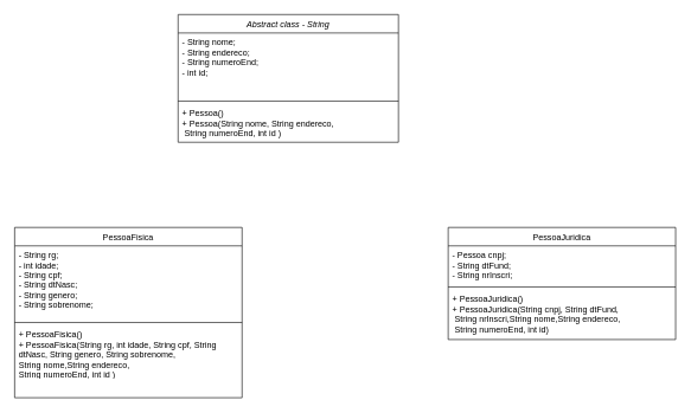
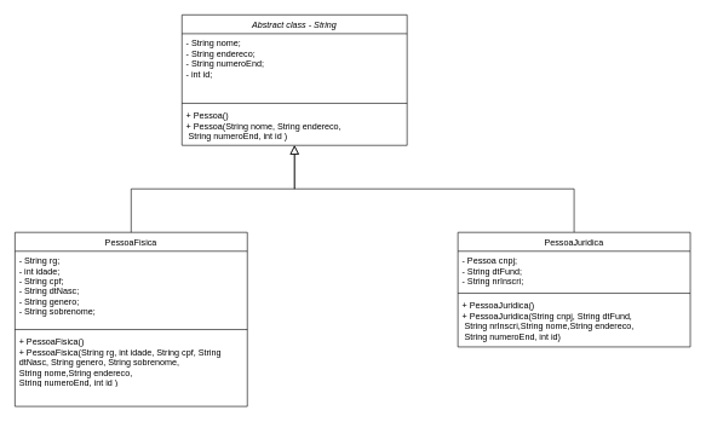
+ <mxCell id="10" value="" style="endArrow=block;endSize=10;endFill=0;shadow=0;strokeWidth=1;rounded=0;edgeStyle=elbowEdgeStyle;elbow=vertical;" edge="1" parent="1" source="6" target="2"><mxGeometry width="160" relative="1" as="geometry"><mxPoint x="280" y="163" as="sourcePoint" /><mxPoint x="280" y="163" as="targetPoint" /></mxGeometry></mxCell>
+ <mxCell id="11" value="" style="endArrow=block;endSize=10;endFill=0;shadow=0;strokeWidth=1;rounded=0;edgeStyle=elbowEdgeStyle;elbow=vertical;" edge="1" parent="1" source="12" target="2"><mxGeometry width="160" relative="1" as="geometry"><mxPoint x="680" y="320" as="sourcePoint" /><mxPoint x="390" y="231" as="targetPoint" /></mxGeometry></mxCell>
